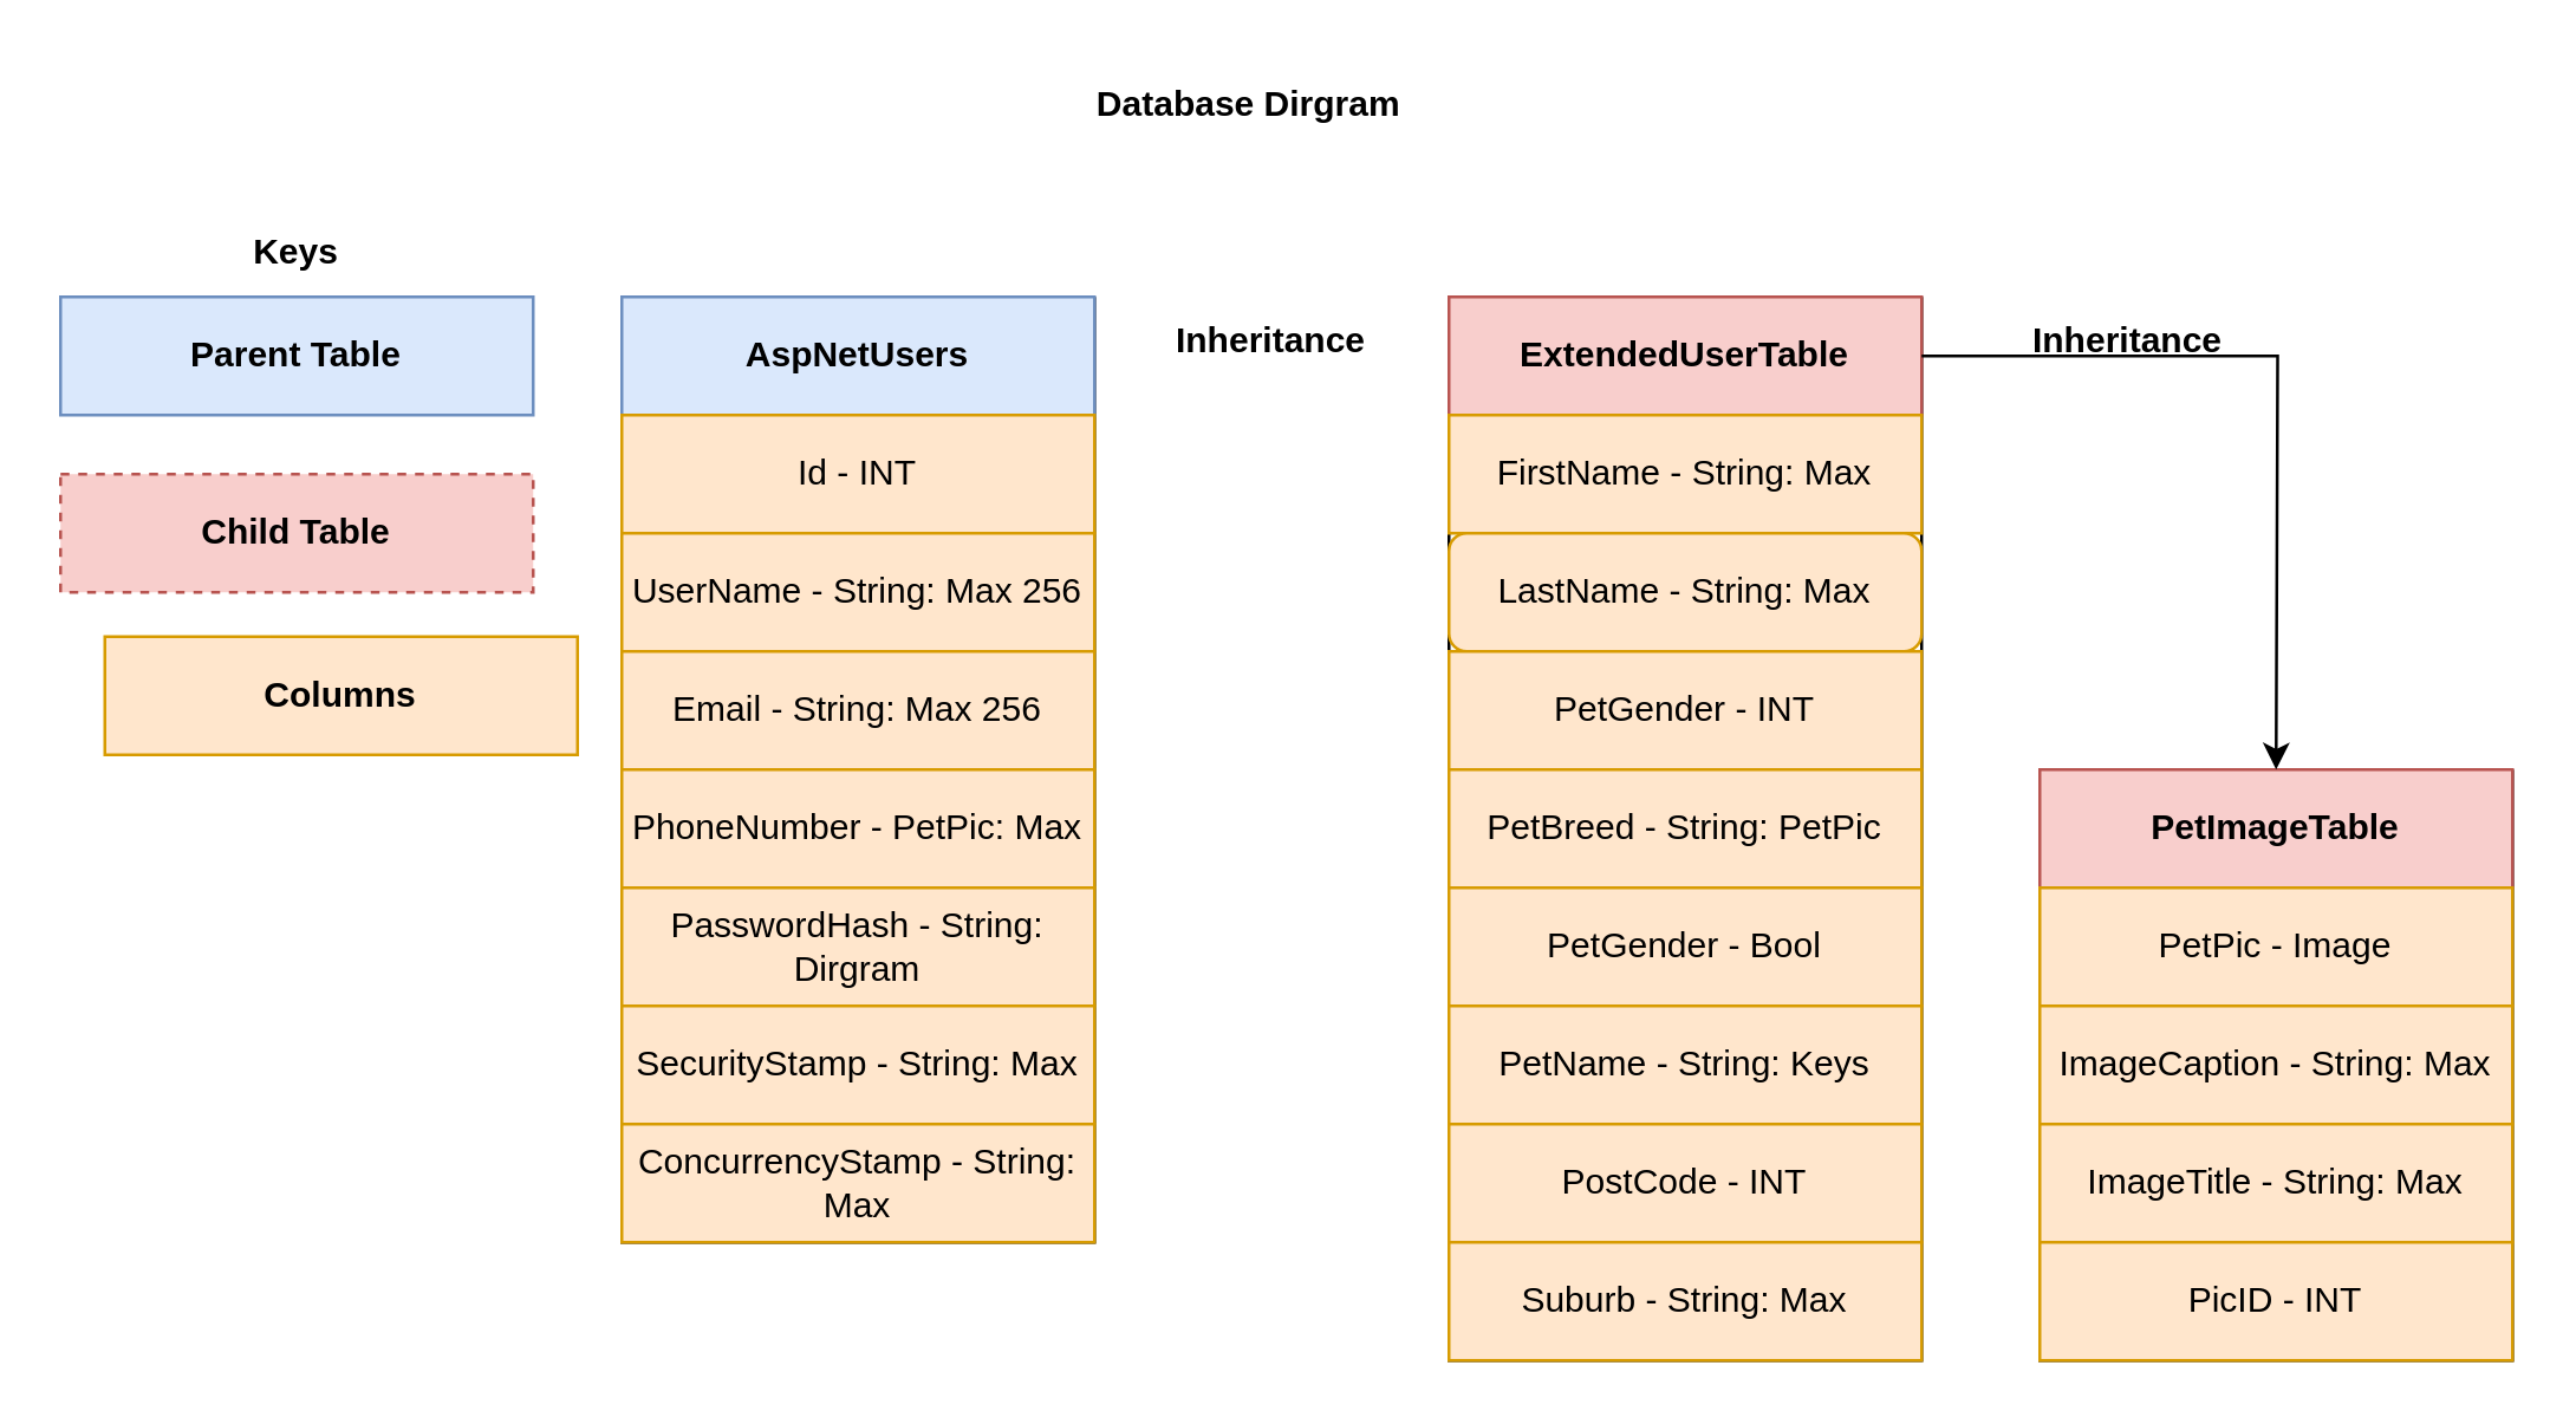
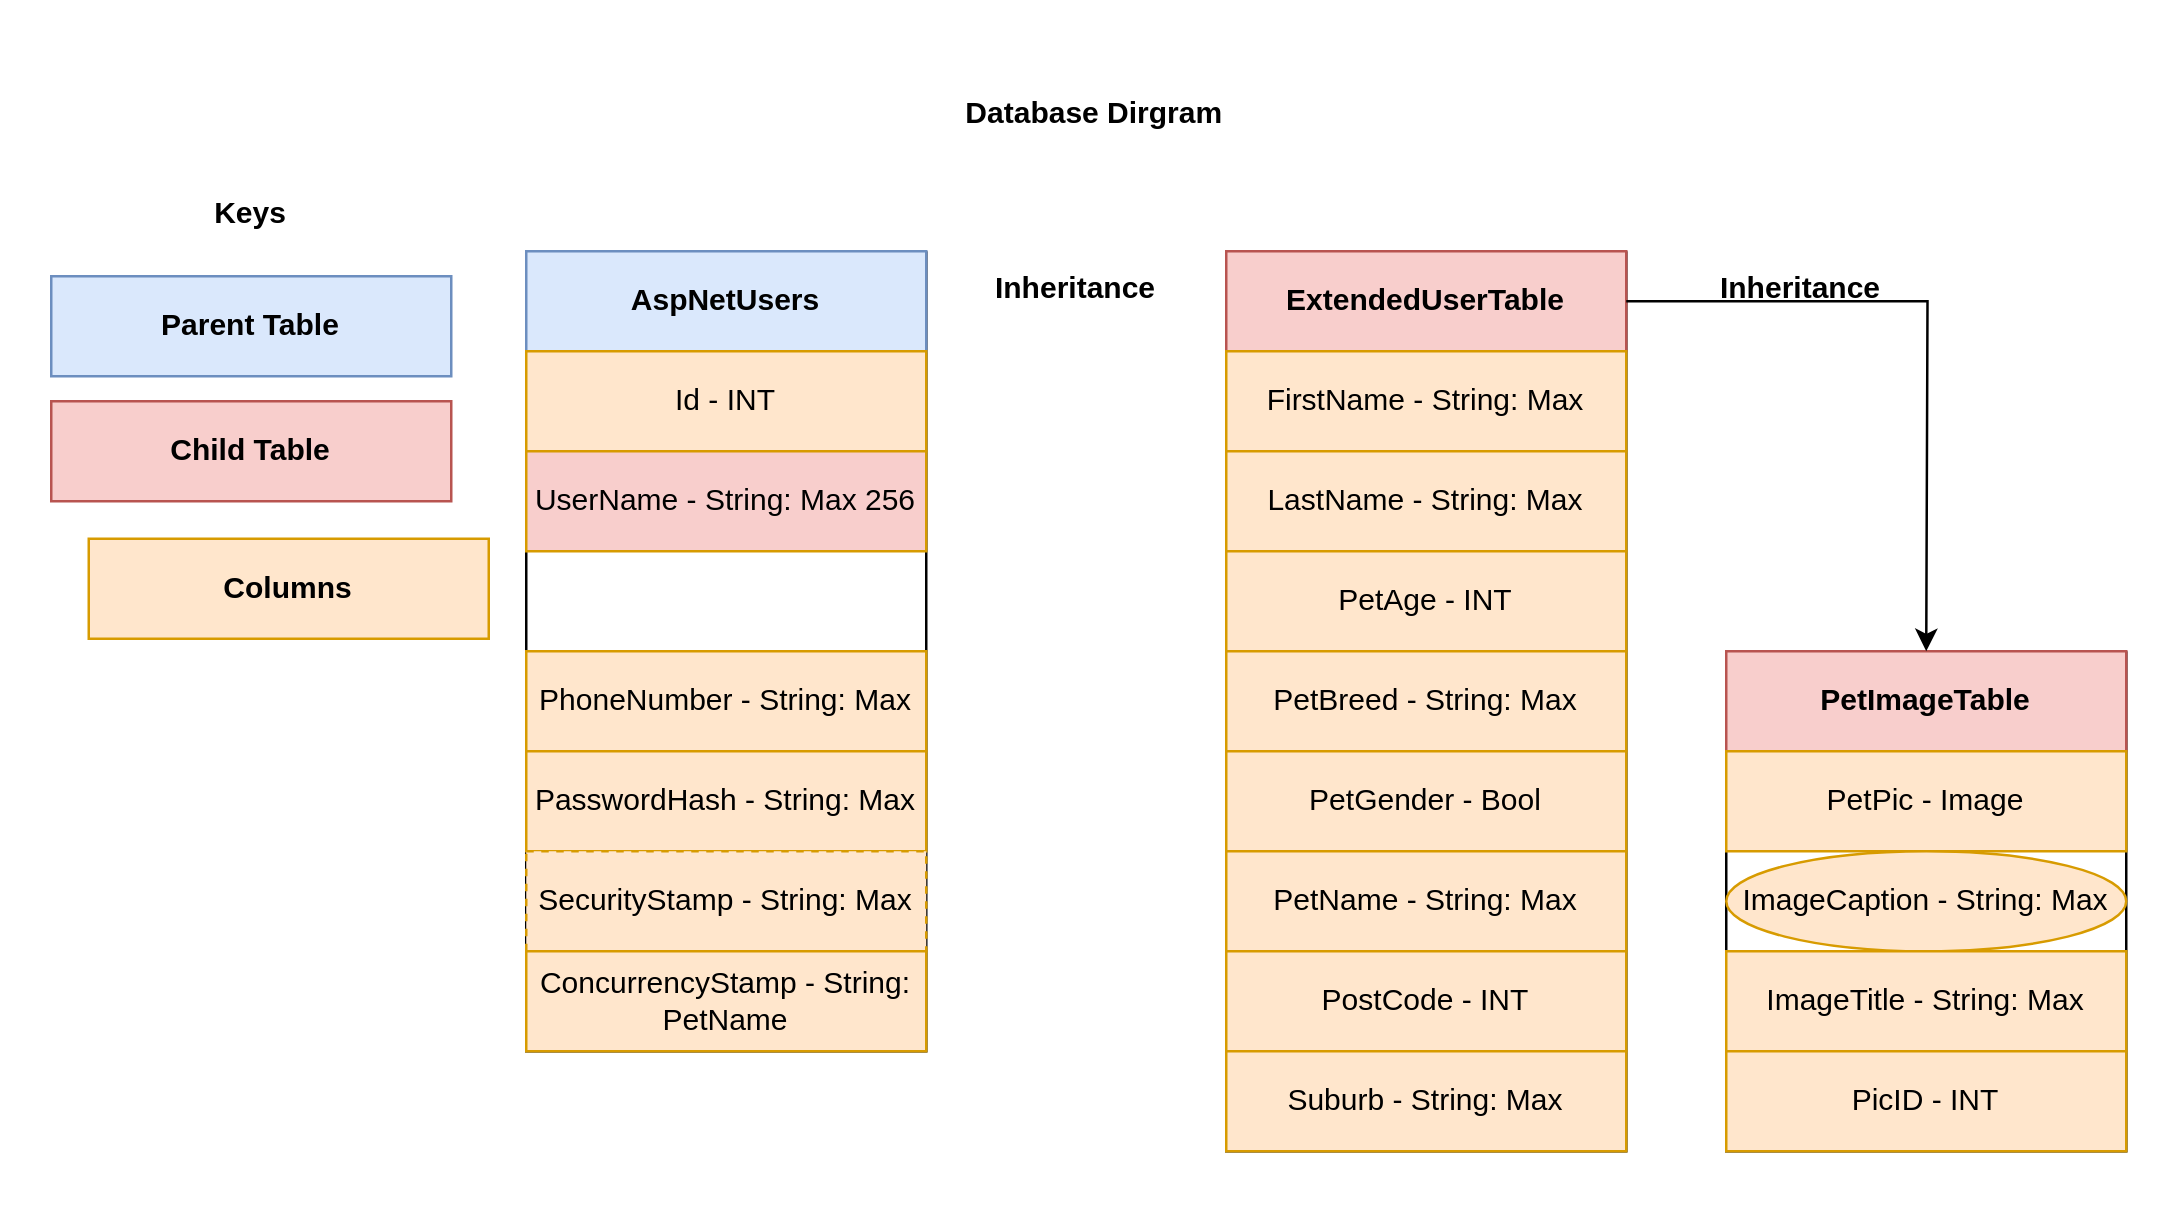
- <mxCell id="34" value="&lt;b&gt;Database Dirgram&amp;nbsp; &amp;nbsp;&lt;/b&gt;" style="text;html=1;strokeColor=none;fillColor=none;align=center;verticalAlign=middle;whiteSpace=wrap;rounded=0;" vertex="1" parent="1"><mxGeometry x="350" y="20" width="155" height="30" as="geometry" /></mxCell>
+ <mxCell id="34" value="&lt;b&gt;Database Dirgram&amp;nbsp; &amp;nbsp;&lt;/b&gt;" style="text;html=1;strokeColor=none;fillColor=none;align=center;verticalAlign=middle;whiteSpace=wrap;rounded=0;" vertex="1" parent="1"><mxGeometry x="365" y="30" width="155" height="30" as="geometry" /></mxCell>
- <mxCell id="21" value="&lt;b&gt;Parent Table&lt;/b&gt;" style="rounded=0;whiteSpace=wrap;html=1;fillColor=#dae8fc;strokeColor=#6c8ebf;" parent="1" vertex="1"><mxGeometry x="20" y="100" width="160" height="40" as="geometry" /></mxCell>
+ <mxCell id="21" value="&lt;b&gt;Parent Table&lt;/b&gt;" style="rounded=0;whiteSpace=wrap;html=1;fillColor=#dae8fc;strokeColor=#6c8ebf;" parent="1" vertex="1"><mxGeometry x="20" y="110" width="160" height="40" as="geometry" /></mxCell>
- <mxCell id="24" value="&lt;b&gt;Child Table&lt;/b&gt;" style="rounded=0;whiteSpace=wrap;html=1;fillColor=#f8cecc;strokeColor=#b85450;dashed=1;" vertex="1" parent="1"><mxGeometry x="20" y="160" width="160" height="40" as="geometry" /></mxCell>
+ <mxCell id="24" value="&lt;b&gt;Child Table&lt;/b&gt;" style="rounded=0;whiteSpace=wrap;html=1;fillColor=#f8cecc;strokeColor=#b85450;" vertex="1" parent="1"><mxGeometry x="20" y="160" width="160" height="40" as="geometry" /></mxCell>
- <mxCell id="5" value="UserName - String: Max 256" style="rounded=0;whiteSpace=wrap;html=1;fillColor=#ffe6cc;strokeColor=#d79b00;" parent="2" vertex="1"><mxGeometry y="80" width="160" height="40" as="geometry" /></mxCell>
+ <mxCell id="5" value="UserName - String: Max 256" style="rounded=0;whiteSpace=wrap;html=1;fillColor=#f8cecc;strokeColor=#d79b00;" parent="2" vertex="1"><mxGeometry y="80" width="160" height="40" as="geometry" /></mxCell>
- <mxCell id="14" value="LastName - String: Max" style="whiteSpace=wrap;html=1;fillColor=#ffe6cc;strokeColor=#d79b00;rounded=1;" parent="11" vertex="1"><mxGeometry y="80" width="160" height="40" as="geometry" /></mxCell>
+ <mxCell id="14" value="LastName - String: Max" style="rounded=0;whiteSpace=wrap;html=1;fillColor=#ffe6cc;strokeColor=#d79b00;" parent="11" vertex="1"><mxGeometry y="80" width="160" height="40" as="geometry" /></mxCell>
- <mxCell id="6" value="Email - String: Max 256" style="rounded=0;whiteSpace=wrap;html=1;fillColor=#ffe6cc;strokeColor=#d79b00;" parent="2" vertex="1"><mxGeometry y="120" width="160" height="40" as="geometry" /></mxCell>
- <mxCell id="15" value="PetGender - INT" style="rounded=0;whiteSpace=wrap;html=1;fillColor=#ffe6cc;strokeColor=#d79b00;" parent="11" vertex="1"><mxGeometry y="120" width="160" height="40" as="geometry" /></mxCell>
+ <mxCell id="15" value="PetAge - INT" style="rounded=0;whiteSpace=wrap;html=1;fillColor=#ffe6cc;strokeColor=#d79b00;" parent="11" vertex="1"><mxGeometry y="120" width="160" height="40" as="geometry" /></mxCell>
- <mxCell id="7" value="PhoneNumber - PetPic: Max" style="rounded=0;whiteSpace=wrap;html=1;fillColor=#ffe6cc;strokeColor=#d79b00;" parent="2" vertex="1"><mxGeometry y="160" width="160" height="40" as="geometry" /></mxCell>
+ <mxCell id="7" value="PhoneNumber - String: Max" style="rounded=0;whiteSpace=wrap;html=1;fillColor=#ffe6cc;strokeColor=#d79b00;" parent="2" vertex="1"><mxGeometry y="160" width="160" height="40" as="geometry" /></mxCell>
- <mxCell id="16" value="PetBreed - String: PetPic" style="rounded=0;whiteSpace=wrap;html=1;fillColor=#ffe6cc;strokeColor=#d79b00;" parent="11" vertex="1"><mxGeometry y="160" width="160" height="40" as="geometry" /></mxCell>
+ <mxCell id="16" value="PetBreed - String: Max" style="rounded=0;whiteSpace=wrap;html=1;fillColor=#ffe6cc;strokeColor=#d79b00;" parent="11" vertex="1"><mxGeometry y="160" width="160" height="40" as="geometry" /></mxCell>
- <mxCell id="8" value="PasswordHash - String: Dirgram" style="rounded=0;whiteSpace=wrap;html=1;fillColor=#ffe6cc;strokeColor=#d79b00;" parent="2" vertex="1"><mxGeometry y="200" width="160" height="40" as="geometry" /></mxCell>
+ <mxCell id="8" value="PasswordHash - String: Max" style="rounded=0;whiteSpace=wrap;html=1;fillColor=#ffe6cc;strokeColor=#d79b00;" parent="2" vertex="1"><mxGeometry y="200" width="160" height="40" as="geometry" /></mxCell>
- <mxCell id="9" value="SecurityStamp - String: Max" style="rounded=0;whiteSpace=wrap;html=1;fillColor=#ffe6cc;strokeColor=#d79b00;" parent="2" vertex="1"><mxGeometry y="240" width="160" height="40" as="geometry" /></mxCell>
+ <mxCell id="9" value="SecurityStamp - String: Max" style="rounded=0;whiteSpace=wrap;html=1;fillColor=#ffe6cc;strokeColor=#d79b00;dashed=1;" parent="2" vertex="1"><mxGeometry y="240" width="160" height="40" as="geometry" /></mxCell>
- <mxCell id="18" value="PetName - String: Keys" style="rounded=0;whiteSpace=wrap;html=1;fillColor=#ffe6cc;strokeColor=#d79b00;" parent="11" vertex="1"><mxGeometry y="240" width="160" height="40" as="geometry" /></mxCell>
+ <mxCell id="18" value="PetName - String: Max" style="rounded=0;whiteSpace=wrap;html=1;fillColor=#ffe6cc;strokeColor=#d79b00;" parent="11" vertex="1"><mxGeometry y="240" width="160" height="40" as="geometry" /></mxCell>
- <mxCell id="29" value="ImageCaption - String: Max" style="rounded=0;whiteSpace=wrap;html=1;fillColor=#ffe6cc;strokeColor=#d79b00;" vertex="1" parent="26"><mxGeometry y="80" width="160" height="40" as="geometry" /></mxCell>
+ <mxCell id="29" value="ImageCaption - String: Max" style="ellipse;whiteSpace=wrap;html=1;fillColor=#ffe6cc;strokeColor=#d79b00;" vertex="1" parent="26"><mxGeometry y="80" width="160" height="40" as="geometry" /></mxCell>
- <mxCell id="10" value="ConcurrencyStamp - String: Max" style="rounded=0;whiteSpace=wrap;html=1;fillColor=#ffe6cc;strokeColor=#d79b00;" parent="2" vertex="1"><mxGeometry y="280" width="160" height="40" as="geometry" /></mxCell>
+ <mxCell id="10" value="ConcurrencyStamp - String: PetName" style="rounded=0;whiteSpace=wrap;html=1;fillColor=#ffe6cc;strokeColor=#d79b00;" parent="2" vertex="1"><mxGeometry y="280" width="160" height="40" as="geometry" /></mxCell>
